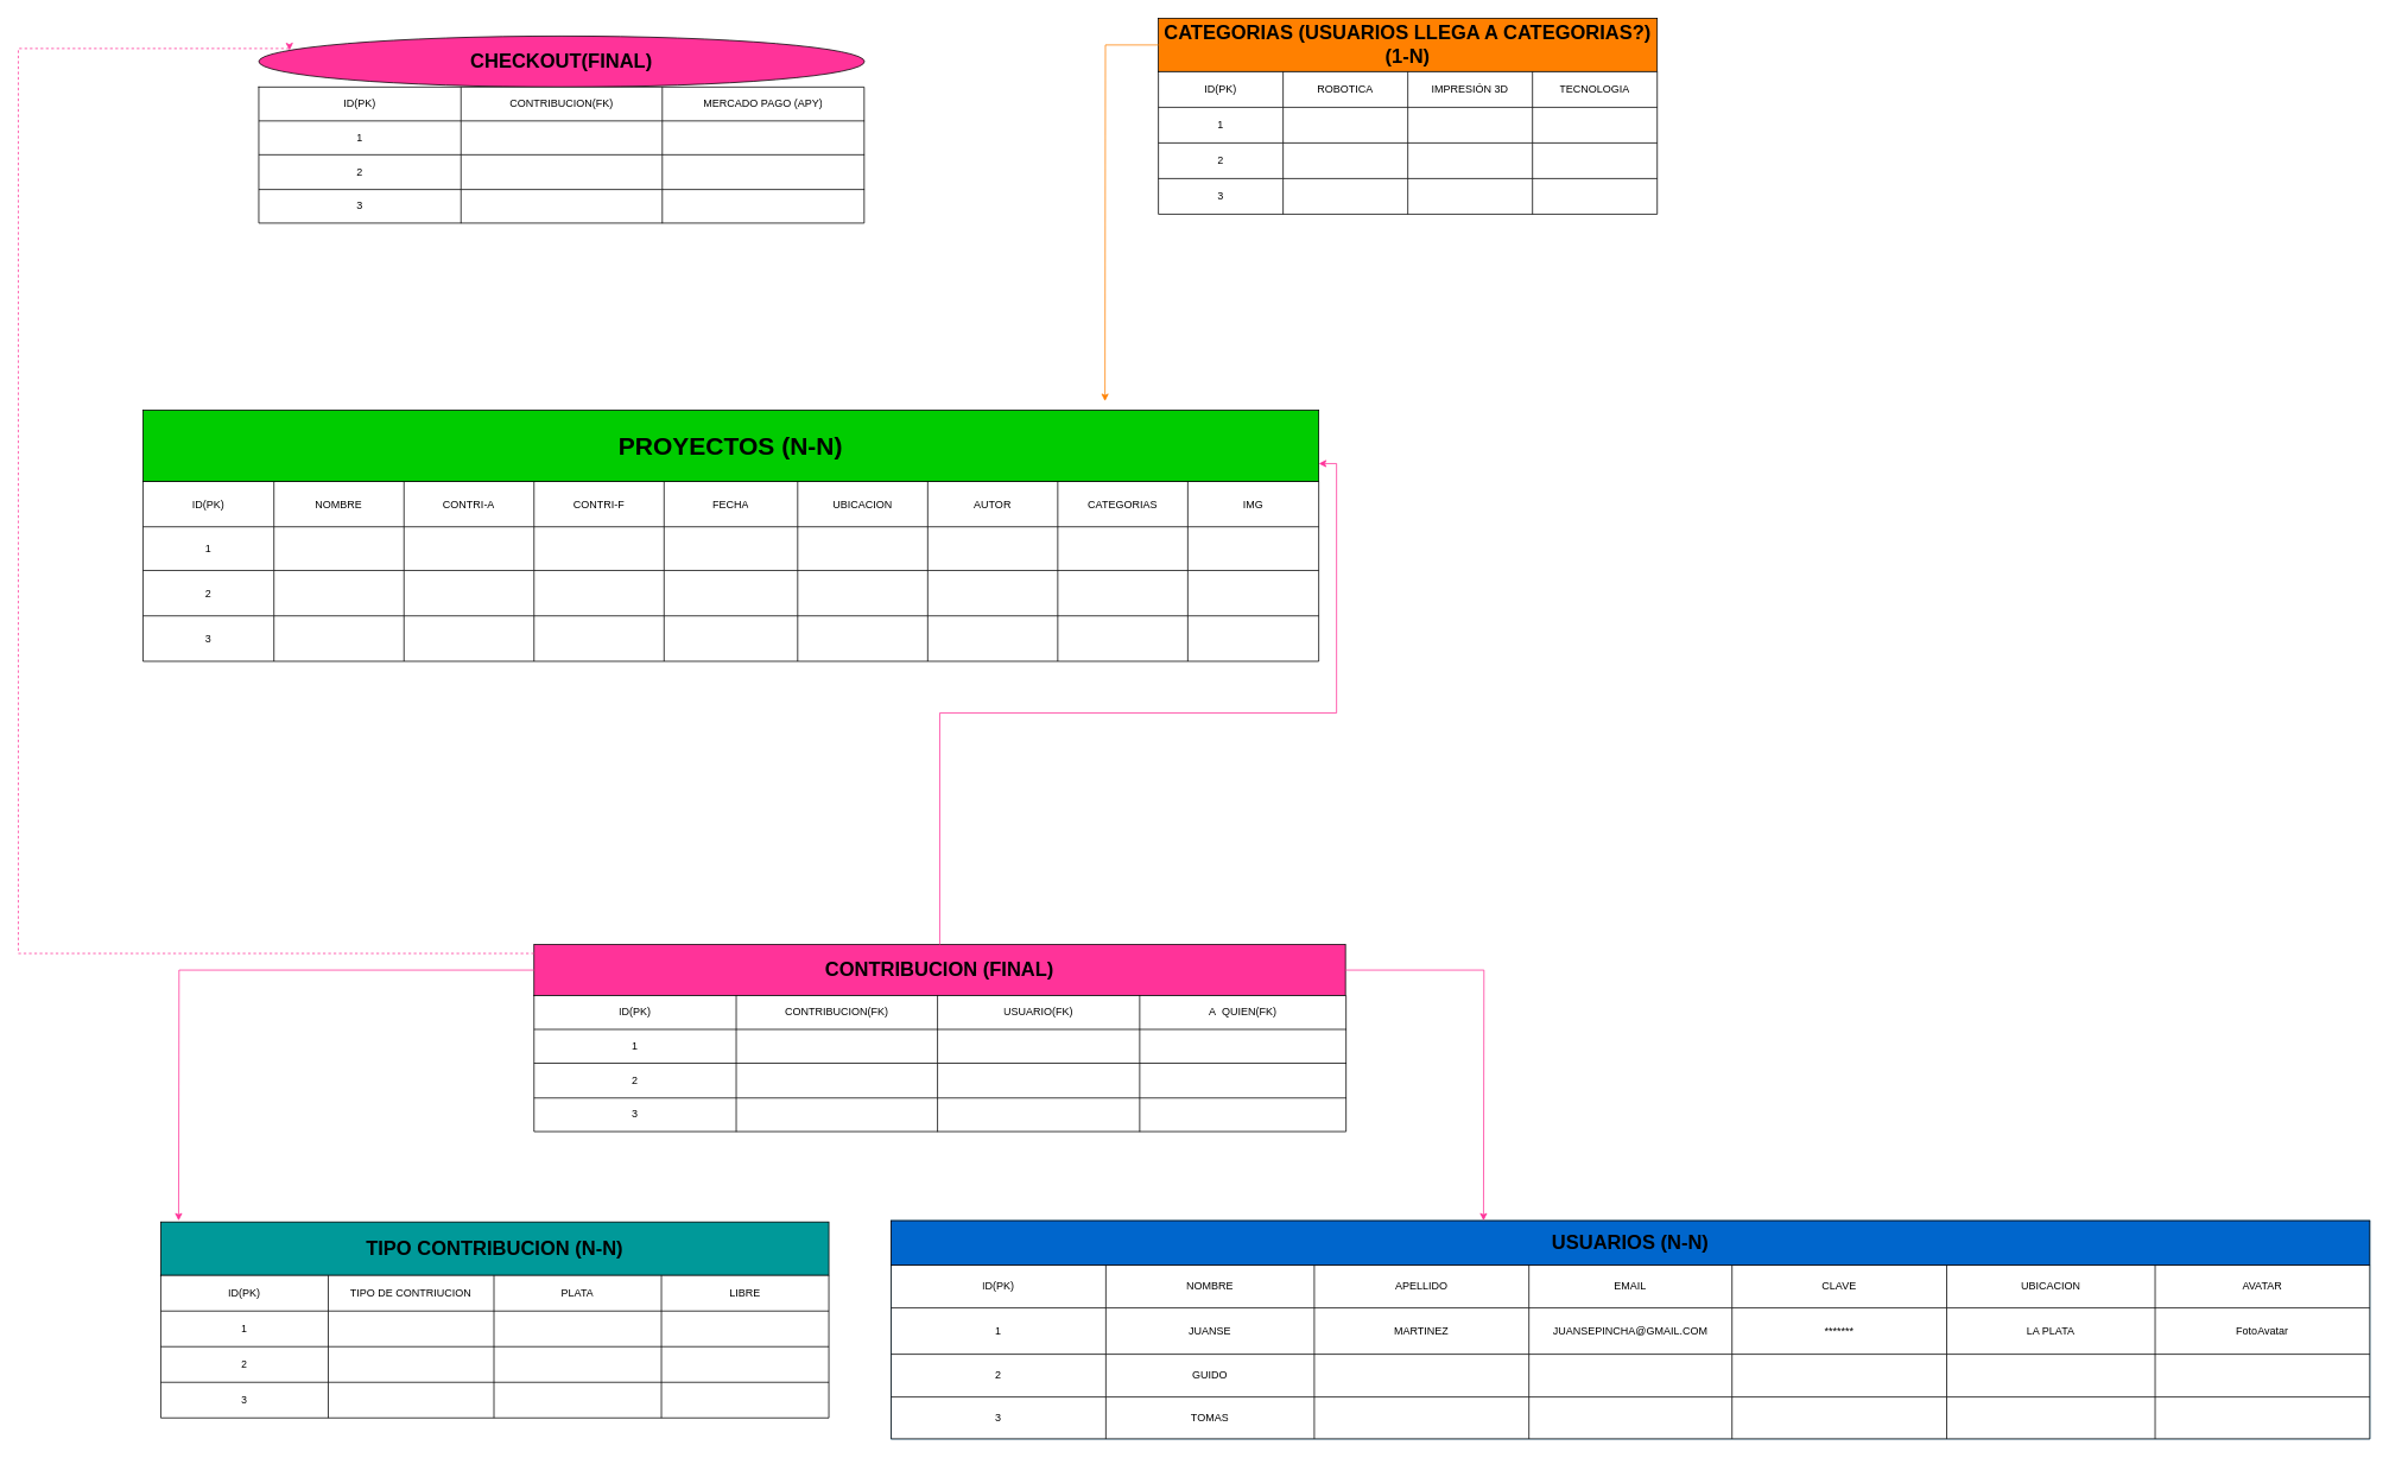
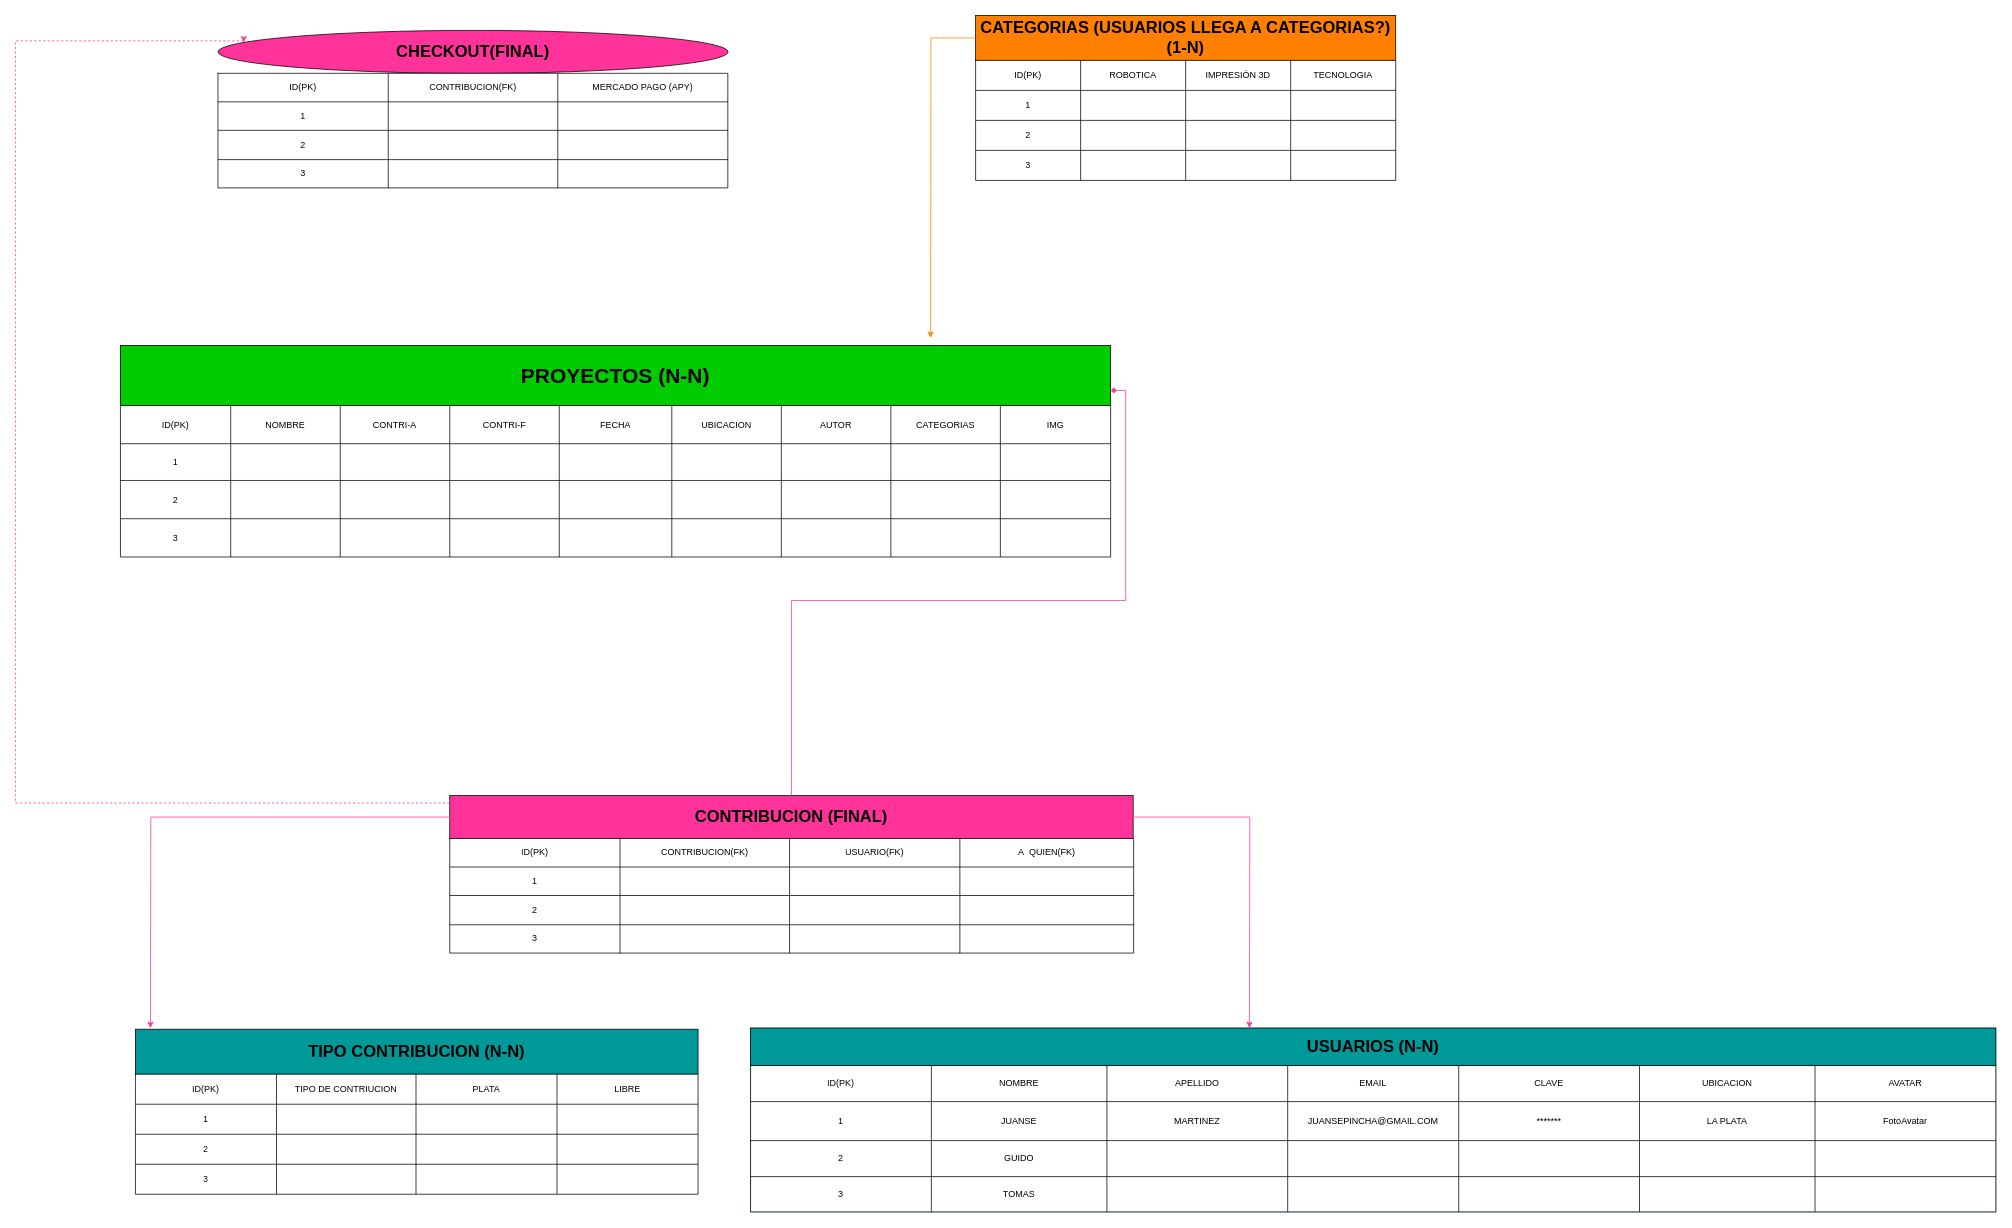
- <mxCell id="153" style="edgeStyle=orthogonalEdgeStyle;rounded=0;orthogonalLoop=1;jettySize=auto;html=1;entryX=1;entryY=0.75;entryDx=0;entryDy=0;strokeColor=#FF3399;" parent="1" source="130" target="127" edge="1"><mxGeometry relative="1" as="geometry" /></mxCell>
+ <mxCell id="153" style="edgeStyle=orthogonalEdgeStyle;rounded=0;orthogonalLoop=1;jettySize=auto;html=1;entryX=1;entryY=0.75;entryDx=0;entryDy=0;strokeColor=#FF3399;endArrow=diamond;" parent="1" source="130" target="127" edge="1"><mxGeometry relative="1" as="geometry" /></mxCell>
- <mxCell id="36" value="&lt;b&gt;&lt;font style=&quot;font-size: 22px&quot;&gt;USUARIOS (N-N)&lt;/font&gt;&lt;/b&gt;" style="whiteSpace=wrap;html=1;fillColor=#0066CC;" parent="2" vertex="1"><mxGeometry width="1660" height="50" as="geometry" /></mxCell>
+ <mxCell id="36" value="&lt;b&gt;&lt;font style=&quot;font-size: 22px&quot;&gt;USUARIOS (N-N)&lt;/font&gt;&lt;/b&gt;" style="whiteSpace=wrap;html=1;fillColor=#009999;" parent="2" vertex="1"><mxGeometry width="1660" height="50" as="geometry" /></mxCell>
